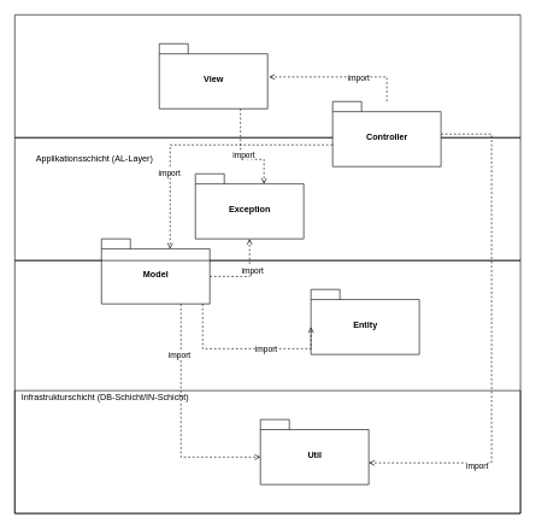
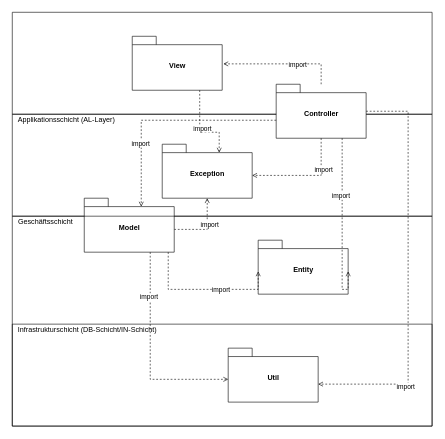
- <mxCell id="5" value="Applikationsschicht (AL-Layer)" style="text;html=1;align=center;verticalAlign=middle;resizable=0;points=[];autosize=1;strokeColor=none;fillColor=none;" vertex="1" parent="4"><mxGeometry x="20" y="20" width="180" height="20" as="geometry" /></mxCell>
+ <mxCell id="5" value="Applikationsschicht (AL-Layer)" style="text;html=1;align=center;verticalAlign=middle;resizable=0;points=[];autosize=1;strokeColor=none;fillColor=none;" vertex="1" parent="4"><mxGeometry width="180" height="20" as="geometry" /></mxCell>
+ <mxCell id="8" style="edgeStyle=orthogonalEdgeStyle;rounded=0;orthogonalLoop=1;jettySize=auto;html=1;dashed=1;endArrow=open;endFill=0;exitX=0.5;exitY=1;exitDx=0;exitDy=0;exitPerimeter=0;entryX=0;entryY=0;entryDx=150;entryDy=52;entryPerimeter=0;" edge="1" parent="4" source="7" target="6"><mxGeometry relative="1" as="geometry"><mxPoint x="400" y="72" as="targetPoint" /><Array as="points"><mxPoint x="515" y="102" /></Array></mxGeometry></mxCell>
+ <mxCell id="9" value="import" style="edgeLabel;html=1;align=center;verticalAlign=middle;resizable=0;points=[];" vertex="1" connectable="0" parent="8"><mxGeometry x="-0.421" y="3" relative="1" as="geometry"><mxPoint as="offset" /></mxGeometry></mxCell>
+ <mxCell id="25" style="edgeStyle=orthogonalEdgeStyle;rounded=0;orthogonalLoop=1;jettySize=auto;html=1;entryX=0;entryY=0;entryDx=150;entryDy=52;entryPerimeter=0;dashed=1;endArrow=open;endFill=0;" edge="1" parent="1" source="7" target="20"><mxGeometry relative="1" as="geometry"><Array as="points"><mxPoint x="570" y="482" /></Array></mxGeometry></mxCell>
+ <mxCell id="26" value="import" style="edgeLabel;html=1;align=center;verticalAlign=middle;resizable=0;points=[];" vertex="1" connectable="0" parent="25"><mxGeometry x="-0.346" y="-3" relative="1" as="geometry"><mxPoint as="offset" /></mxGeometry></mxCell>
+ <mxCell id="16" value="Geschäftsschicht" style="text;html=1;align=center;verticalAlign=middle;resizable=0;points=[];autosize=1;strokeColor=none;fillColor=none;" vertex="1" parent="15"><mxGeometry width="110" height="20" as="geometry" /></mxCell>
- <mxCell id="19" value="Util" style="shape=folder;fontStyle=1;spacingTop=10;tabWidth=40;tabHeight=14;tabPosition=left;html=1;" vertex="1" parent="17"><mxGeometry x="340" y="40" width="150" height="90" as="geometry" /></mxCell>
+ <mxCell id="19" value="Util" style="shape=folder;fontStyle=1;spacingTop=10;tabWidth=40;tabHeight=14;tabPosition=left;html=1;" vertex="1" parent="17"><mxGeometry x="360" y="40" width="150" height="90" as="geometry" /></mxCell>
